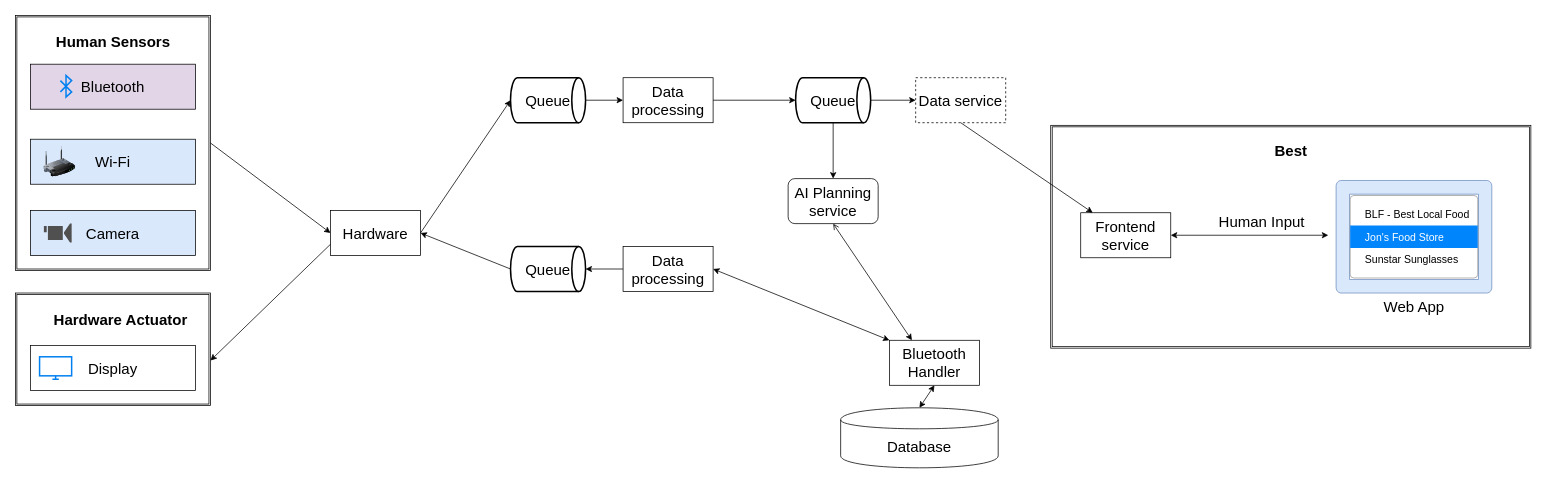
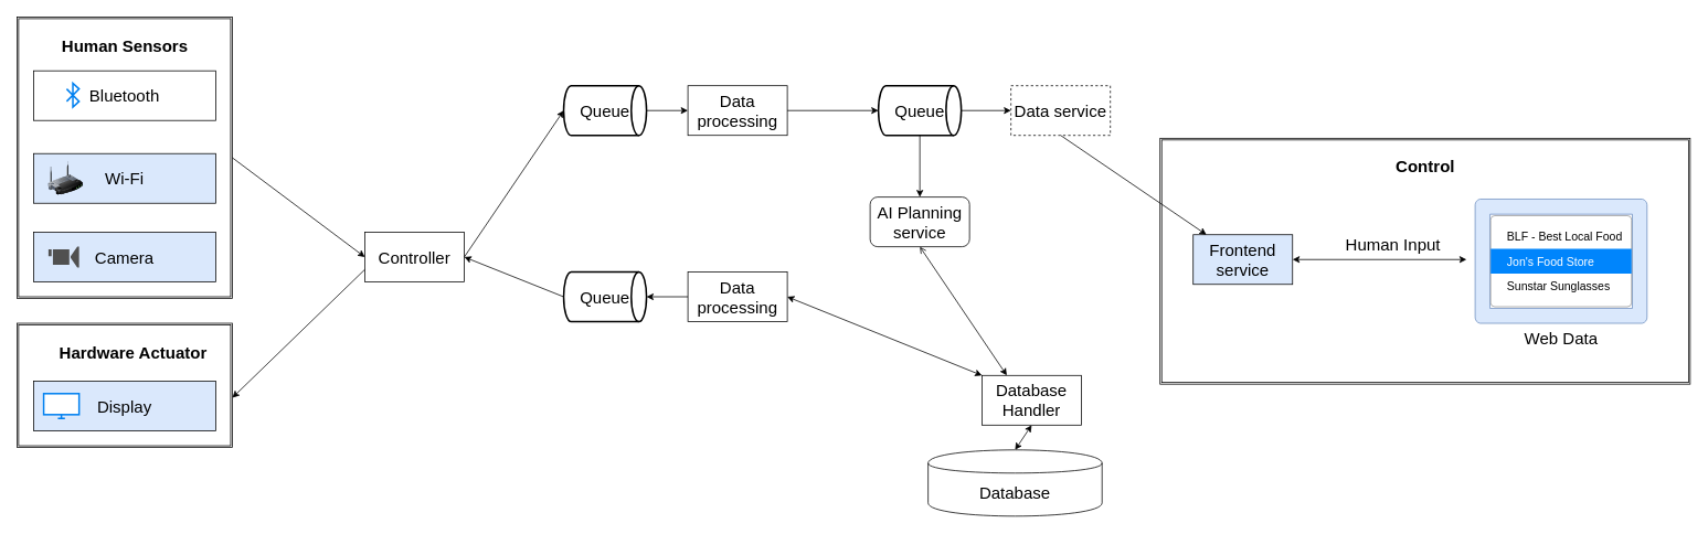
- <mxCell id="4" value="Bluetooth" style="rounded=0;whiteSpace=wrap;html=1;fontSize=20;align=center;labelPosition=center;verticalLabelPosition=middle;verticalAlign=middle;fillColor=#e1d5e7;" parent="1" vertex="1"><mxGeometry x="40" y="85" width="220" height="60" as="geometry" /></mxCell>
+ <mxCell id="4" value="Bluetooth" style="rounded=0;whiteSpace=wrap;html=1;fontSize=20;align=center;labelPosition=center;verticalLabelPosition=middle;verticalAlign=middle;" parent="1" vertex="1"><mxGeometry x="40" y="85" width="220" height="60" as="geometry" /></mxCell>
- <mxCell id="47" value="Best" style="text;strokeColor=none;fillColor=none;html=1;fontSize=20;fontStyle=1;verticalAlign=middle;align=center;" vertex="1" parent="1"><mxGeometry x="1675" y="185" width="90" height="30" as="geometry" /></mxCell>
+ <mxCell id="47" value="Control" style="text;strokeColor=none;fillColor=none;html=1;fontSize=20;fontStyle=1;verticalAlign=middle;align=center;" vertex="1" parent="1"><mxGeometry x="1675" y="185" width="90" height="30" as="geometry" /></mxCell>
- <mxCell id="9" value="Hardware" style="rounded=0;whiteSpace=wrap;html=1;fontSize=20;" parent="1" vertex="1"><mxGeometry x="440" y="280" width="120" height="60" as="geometry" /></mxCell>
+ <mxCell id="9" value="Controller" style="rounded=0;whiteSpace=wrap;html=1;fontSize=20;" parent="1" vertex="1"><mxGeometry x="440" y="280" width="120" height="60" as="geometry" /></mxCell>
- <mxCell id="14" value="Frontend service" style="rounded=0;whiteSpace=wrap;html=1;fontSize=20;" parent="1" vertex="1"><mxGeometry x="1440" y="283" width="120" height="60" as="geometry" /></mxCell>
+ <mxCell id="14" value="Frontend service" style="rounded=0;whiteSpace=wrap;html=1;fontSize=20;fillColor=#dae8fc;" parent="1" vertex="1"><mxGeometry x="1440" y="283" width="120" height="60" as="geometry" /></mxCell>
- <mxCell id="15" value="Web App" style="aspect=fixed;pointerEvents=1;shadow=0;dashed=0;html=1;strokeColor=#6c8ebf;labelPosition=center;verticalLabelPosition=bottom;verticalAlign=top;align=center;fillColor=#dae8fc;shape=mxgraph.mscae.enterprise.performance_monitor;fontSize=20;" parent="1" vertex="1"><mxGeometry x="1780" y="240" width="208.33" height="150" as="geometry" /></mxCell>
+ <mxCell id="15" value="Web Data" style="aspect=fixed;pointerEvents=1;shadow=0;dashed=0;html=1;strokeColor=#6c8ebf;labelPosition=center;verticalLabelPosition=bottom;verticalAlign=top;align=center;fillColor=#dae8fc;shape=mxgraph.mscae.enterprise.performance_monitor;fontSize=20;" parent="1" vertex="1"><mxGeometry x="1780" y="240" width="208.33" height="150" as="geometry" /></mxCell>
- <mxCell id="12" value="Bluetooth Handler" style="rounded=0;whiteSpace=wrap;html=1;fontSize=20;" parent="1" vertex="1"><mxGeometry x="1185" y="453" width="120" height="60" as="geometry" /></mxCell>
+ <mxCell id="12" value="Database Handler" style="rounded=0;whiteSpace=wrap;html=1;fontSize=20;" parent="1" vertex="1"><mxGeometry x="1185" y="453" width="120" height="60" as="geometry" /></mxCell>
- <mxCell id="34" value="Display" style="rounded=0;whiteSpace=wrap;html=1;fontSize=20;align=center;labelPosition=center;verticalLabelPosition=middle;verticalAlign=middle;" vertex="1" parent="1"><mxGeometry x="40" y="460" width="220" height="60" as="geometry" /></mxCell>
+ <mxCell id="34" value="Display" style="rounded=0;whiteSpace=wrap;html=1;fontSize=20;align=center;labelPosition=center;verticalLabelPosition=middle;verticalAlign=middle;fillColor=#dae8fc;" vertex="1" parent="1"><mxGeometry x="40" y="460" width="220" height="60" as="geometry" /></mxCell>
